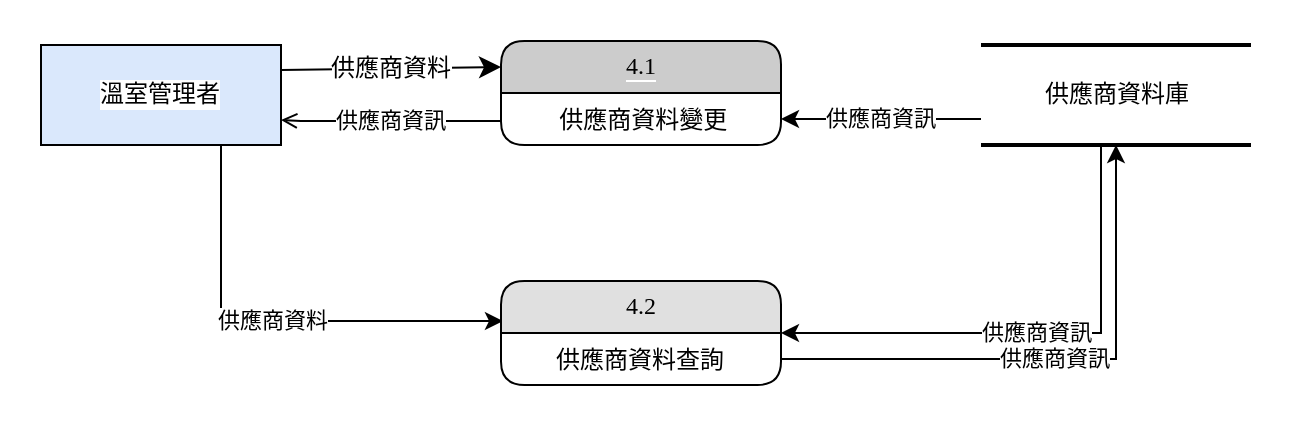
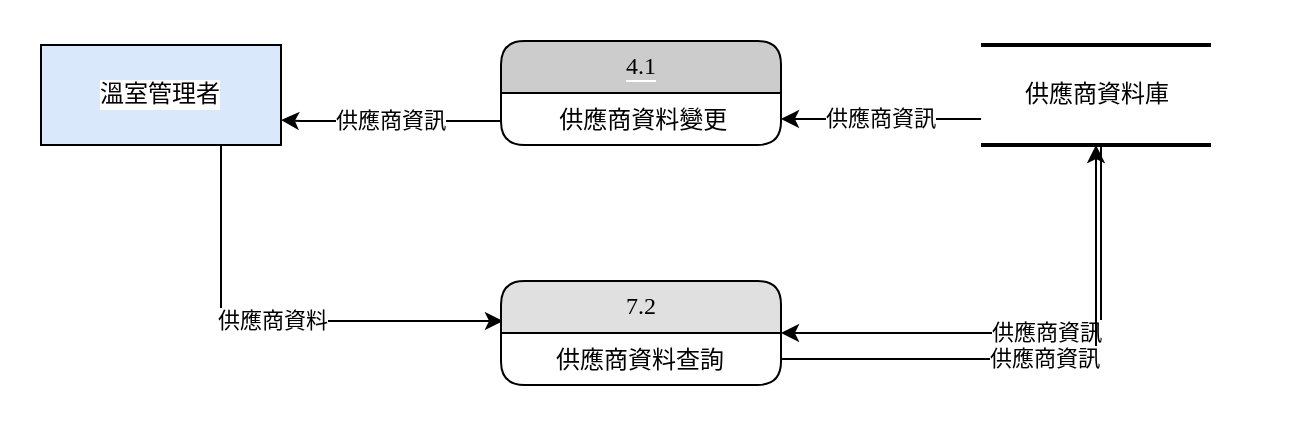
- <mxCell id="4" value="供應商資料" style="edgeStyle=none;html=1;labelBackgroundColor=#ffffff;startFill=0;startSize=8;endFill=1;endSize=8;fontFamily=Verdana;fontSize=12;exitX=1;exitY=0.25;exitDx=0;exitDy=0;entryX=0;entryY=0.25;entryDx=0;entryDy=0;" parent="1" source="5" target="10" edge="1"><mxGeometry relative="1" as="geometry" /></mxCell>
- <mxCell id="3" value="供應商資料庫" style="html=1;rounded=0;shadow=0;comic=0;labelBackgroundColor=#ffffff;strokeWidth=2;fontFamily=Verdana;fontSize=12;align=center;shape=mxgraph.ios7ui.horLines;" parent="1" vertex="1"><mxGeometry x="490" y="22" width="135" height="50" as="geometry" /></mxCell>
+ <mxCell id="3" value="供應商資料庫" style="html=1;rounded=0;shadow=0;comic=0;labelBackgroundColor=#ffffff;strokeWidth=2;fontFamily=Verdana;fontSize=12;align=center;shape=mxgraph.ios7ui.horLines;" parent="1" vertex="1"><mxGeometry x="490" y="22" width="115" height="50" as="geometry" /></mxCell>
- <mxCell id="6" value="供應商資訊" style="edgeStyle=orthogonalEdgeStyle;rounded=0;orthogonalLoop=1;jettySize=auto;html=1;entryX=1;entryY=0.75;entryDx=0;entryDy=0;labelBackgroundColor=#ffffff;endArrow=open;" parent="1" source="11" target="5" edge="1"><mxGeometry relative="1" as="geometry"><Array as="points"><mxPoint x="150" y="60" /><mxPoint x="150" y="60" /></Array></mxGeometry></mxCell>
+ <mxCell id="6" value="供應商資訊" style="edgeStyle=orthogonalEdgeStyle;rounded=0;orthogonalLoop=1;jettySize=auto;html=1;entryX=1;entryY=0.75;entryDx=0;entryDy=0;labelBackgroundColor=#ffffff;" parent="1" source="11" target="5" edge="1"><mxGeometry relative="1" as="geometry"><Array as="points"><mxPoint x="150" y="60" /><mxPoint x="150" y="60" /></Array></mxGeometry></mxCell>
- <mxCell id="12" value="4.2" style="swimlane;html=1;fontStyle=0;childLayout=stackLayout;horizontal=1;startSize=26;fillColor=#e0e0e0;horizontalStack=0;resizeParent=1;resizeLast=0;collapsible=1;marginBottom=0;swimlaneFillColor=#ffffff;align=center;rounded=1;shadow=0;comic=0;labelBackgroundColor=none;strokeWidth=1;fontFamily=Verdana;fontSize=12" parent="1" vertex="1"><mxGeometry x="250" y="140" width="140" height="52" as="geometry" /></mxCell>
+ <mxCell id="12" value="7.2" style="swimlane;html=1;fontStyle=0;childLayout=stackLayout;horizontal=1;startSize=26;fillColor=#e0e0e0;horizontalStack=0;resizeParent=1;resizeLast=0;collapsible=1;marginBottom=0;swimlaneFillColor=#ffffff;align=center;rounded=1;shadow=0;comic=0;labelBackgroundColor=none;strokeWidth=1;fontFamily=Verdana;fontSize=12" parent="1" vertex="1"><mxGeometry x="250" y="140" width="140" height="52" as="geometry" /></mxCell>
